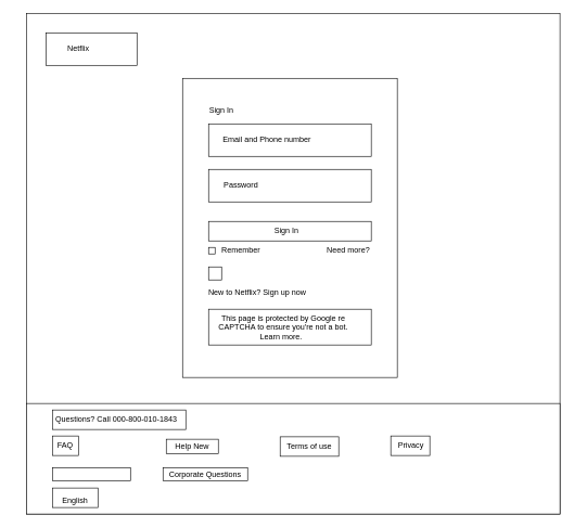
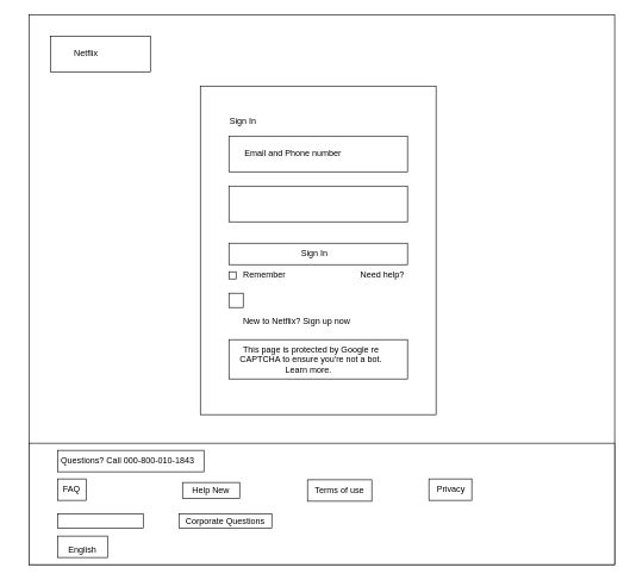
- <mxCell id="12" value="Password" style="text;html=1;strokeColor=none;fillColor=none;align=center;verticalAlign=middle;whiteSpace=wrap;rounded=0;" vertex="1" parent="1"><mxGeometry x="350" y="275" width="40" height="20" as="geometry" /></mxCell>
- <mxCell id="18" value="Need more?" style="text;html=1;strokeColor=none;fillColor=none;align=center;verticalAlign=middle;whiteSpace=wrap;rounded=0;" vertex="1" parent="1"><mxGeometry x="500" y="375" width="70" height="20" as="geometry" /></mxCell>
+ <mxCell id="18" value="Need help?" style="text;html=1;strokeColor=none;fillColor=none;align=center;verticalAlign=middle;whiteSpace=wrap;rounded=0;" vertex="1" parent="1"><mxGeometry x="500" y="375" width="70" height="20" as="geometry" /></mxCell>
- <mxCell id="20" value="New to Netflix? Sign up now" style="text;html=1;strokeColor=none;fillColor=none;align=center;verticalAlign=middle;whiteSpace=wrap;rounded=0;" vertex="1" parent="1"><mxGeometry x="280" y="440" width="230" height="20" as="geometry" /></mxCell>
+ <mxCell id="20" value="New to Netflix? Sign up now" style="text;html=1;strokeColor=none;fillColor=none;align=center;verticalAlign=middle;whiteSpace=wrap;rounded=0;" vertex="1" parent="1"><mxGeometry x="300" y="440" width="230" height="20" as="geometry" /></mxCell>
